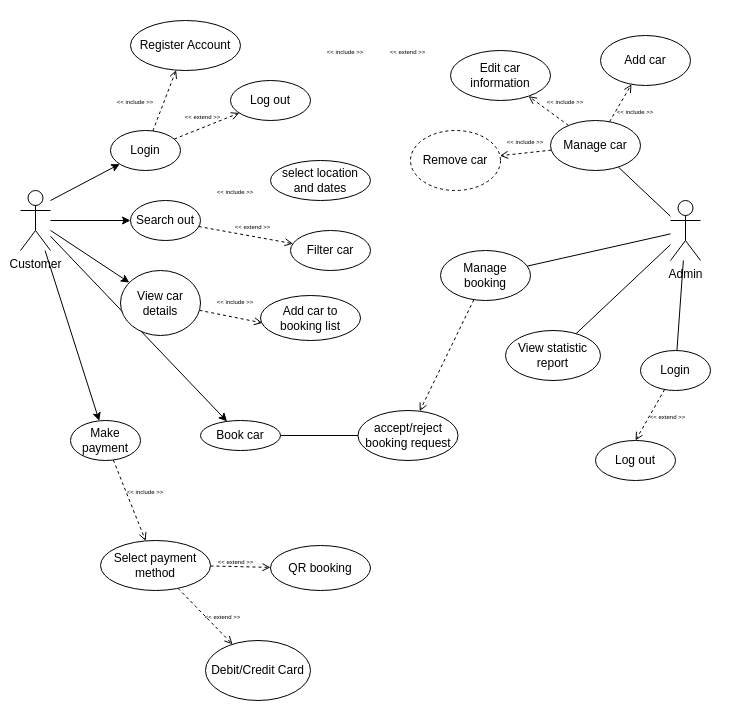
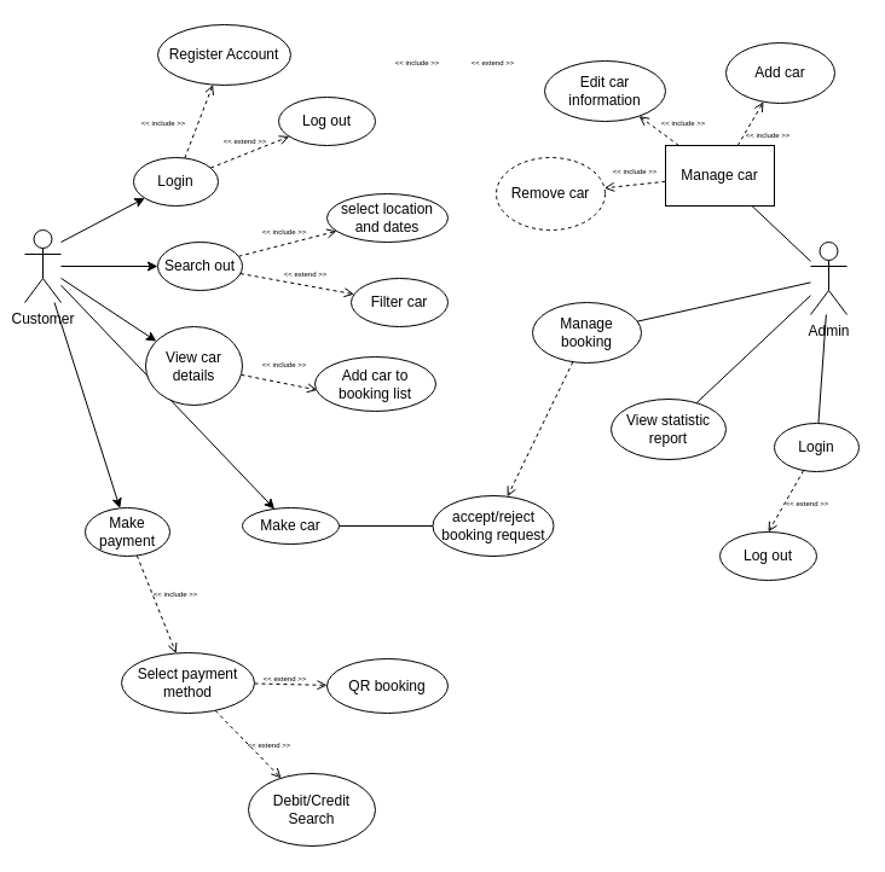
- <mxCell id="26" value="Manage car" style="ellipse;whiteSpace=wrap;html=1;" vertex="1" parent="1"><mxGeometry x="550" y="120" width="90" height="50" as="geometry" /></mxCell>
+ <mxCell id="26" value="Manage car" style="whiteSpace=wrap;html=1;rounded=0;" vertex="1" parent="1"><mxGeometry x="550" y="120" width="90" height="50" as="geometry" /></mxCell>
+ <mxCell id="12" style="rounded=0;orthogonalLoop=1;jettySize=auto;html=1;dashed=1;endArrow=open;endFill=0;" edge="1" parent="1" source="13" target="40"><mxGeometry relative="1" as="geometry"><mxPoint x="260" y="190" as="targetPoint" /></mxGeometry></mxCell>
- <mxCell id="15" value="Book car" style="ellipse;whiteSpace=wrap;html=1;" vertex="1" parent="1"><mxGeometry x="200" y="420" width="80" height="30" as="geometry" /></mxCell>
+ <mxCell id="15" value="Make car" style="ellipse;whiteSpace=wrap;html=1;" vertex="1" parent="1"><mxGeometry x="200" y="420" width="80" height="30" as="geometry" /></mxCell>
- <mxCell id="59" value="Debit/Credit Card" style="ellipse;whiteSpace=wrap;html=1;" vertex="1" parent="1"><mxGeometry x="205" y="640" width="105" height="60" as="geometry" /></mxCell>
+ <mxCell id="59" value="Debit/Credit Search" style="ellipse;whiteSpace=wrap;html=1;" vertex="1" parent="1"><mxGeometry x="205" y="640" width="105" height="60" as="geometry" /></mxCell>
